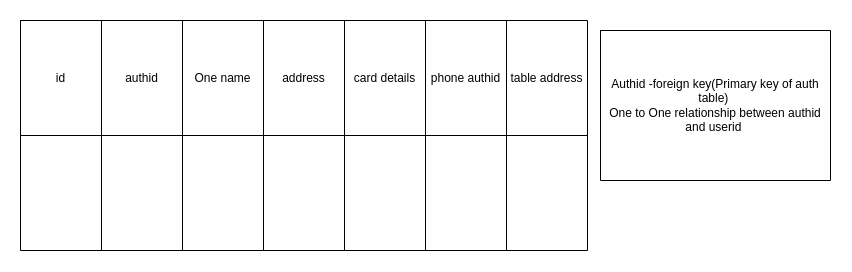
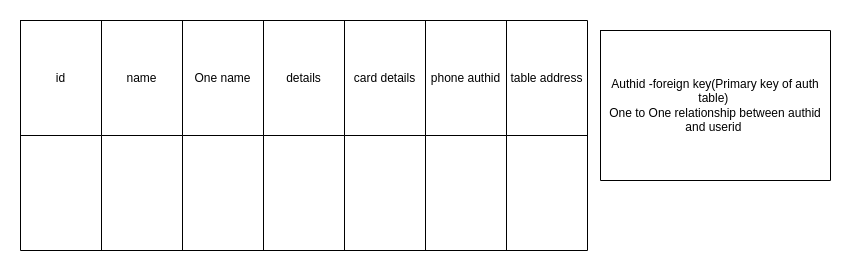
- <mxCell id="5" value="authid" style="shape=partialRectangle;html=1;whiteSpace=wrap;connectable=0;overflow=hidden;fillColor=none;top=0;left=0;bottom=0;right=0;pointerEvents=1;" parent="3" vertex="1"><mxGeometry x="81" width="81" height="115" as="geometry"><mxRectangle width="81" height="115" as="alternateBounds" /></mxGeometry></mxCell>
+ <mxCell id="5" value="name" style="shape=partialRectangle;html=1;whiteSpace=wrap;connectable=0;overflow=hidden;fillColor=none;top=0;left=0;bottom=0;right=0;pointerEvents=1;" parent="3" vertex="1"><mxGeometry x="81" width="81" height="115" as="geometry"><mxRectangle width="81" height="115" as="alternateBounds" /></mxGeometry></mxCell>
- <mxCell id="7" value="address" style="shape=partialRectangle;html=1;whiteSpace=wrap;connectable=0;overflow=hidden;fillColor=none;top=0;left=0;bottom=0;right=0;pointerEvents=1;" parent="3" vertex="1"><mxGeometry x="243" width="81" height="115" as="geometry"><mxRectangle width="81" height="115" as="alternateBounds" /></mxGeometry></mxCell>
+ <mxCell id="7" value="details" style="shape=partialRectangle;html=1;whiteSpace=wrap;connectable=0;overflow=hidden;fillColor=none;top=0;left=0;bottom=0;right=0;pointerEvents=1;" parent="3" vertex="1"><mxGeometry x="243" width="81" height="115" as="geometry"><mxRectangle width="81" height="115" as="alternateBounds" /></mxGeometry></mxCell>
